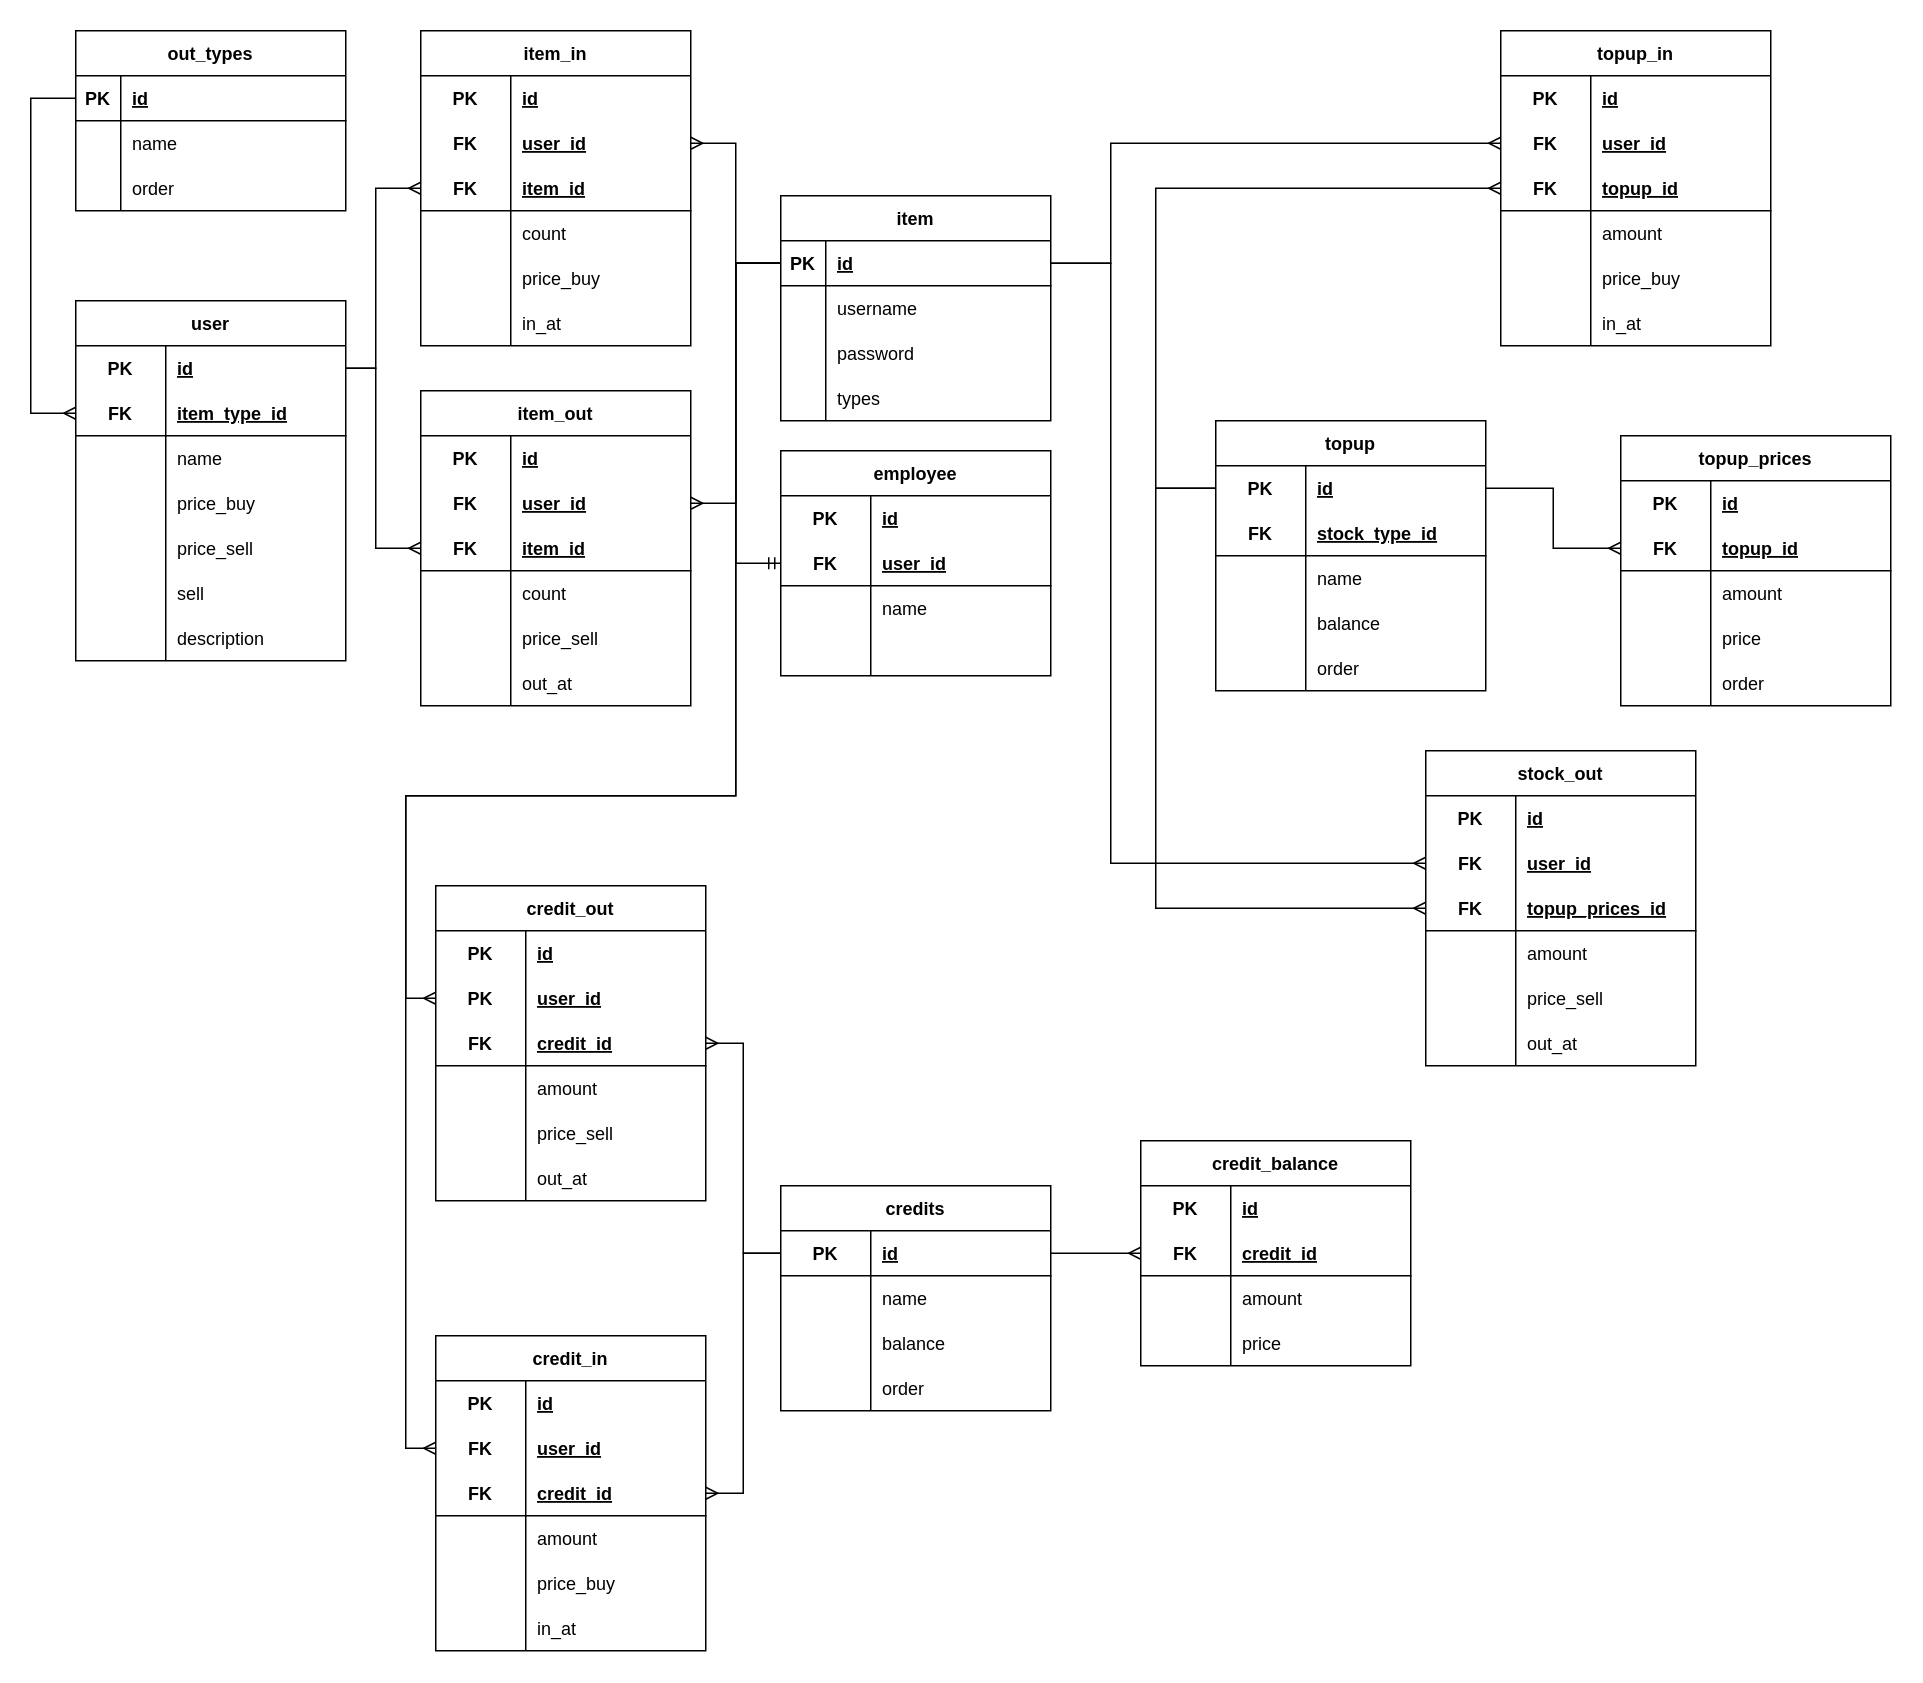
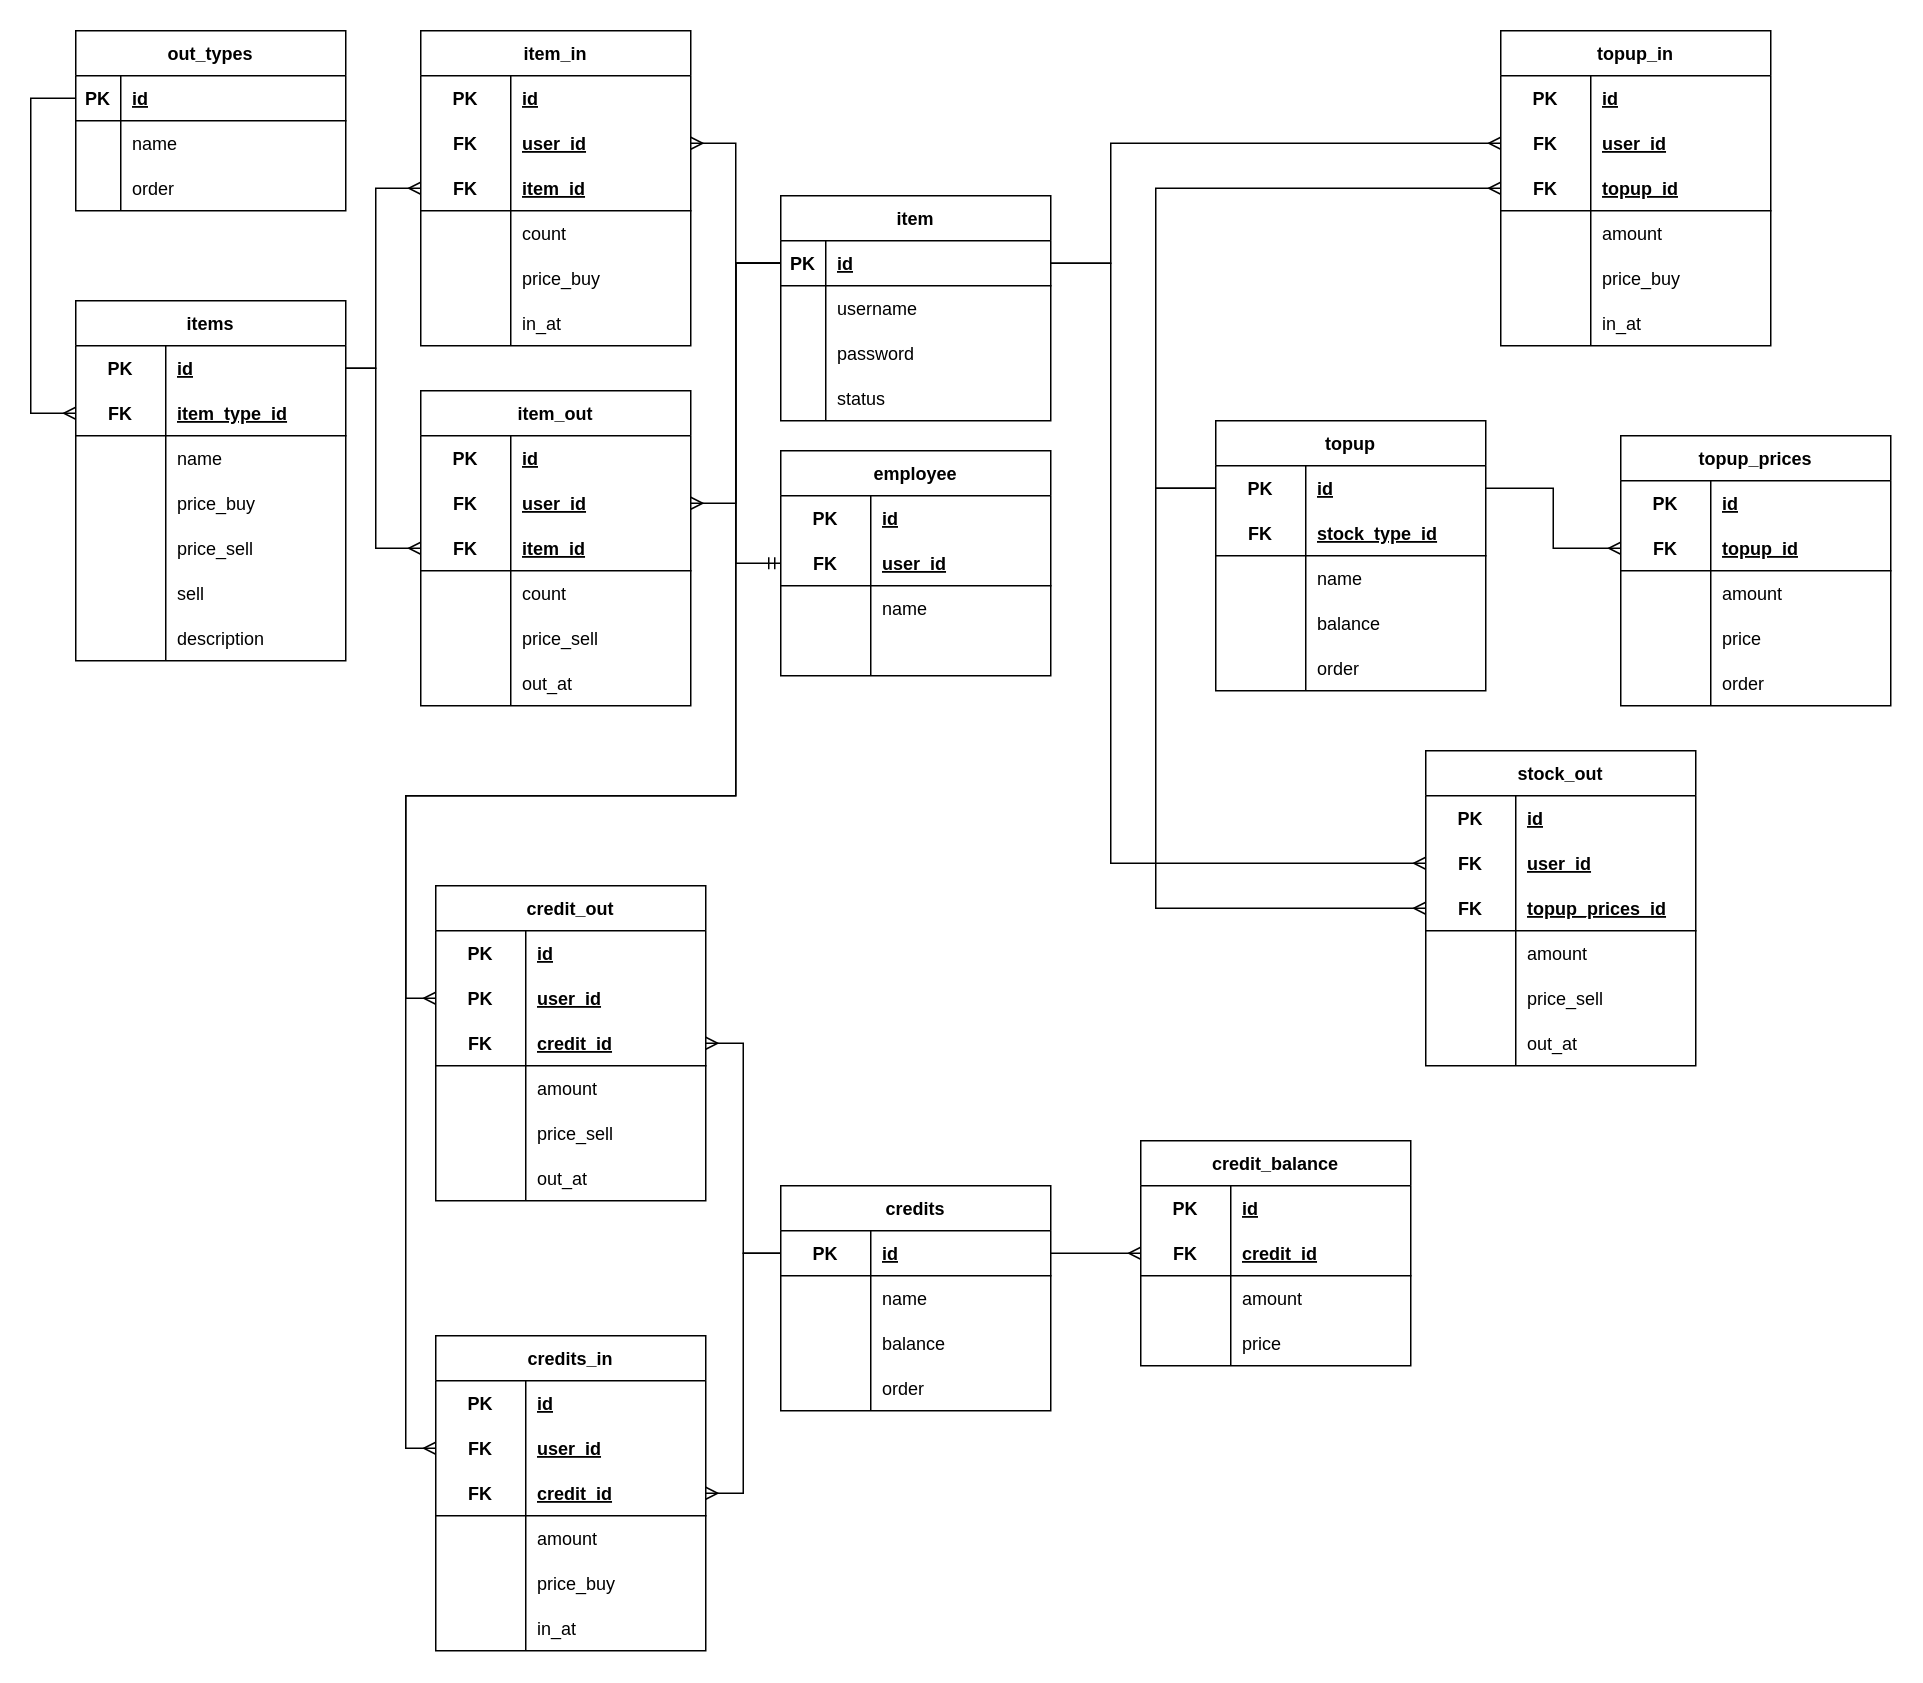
- <mxCell id="2" value="user" style="shape=table;startSize=30;container=1;collapsible=1;childLayout=tableLayout;fixedRows=1;rowLines=0;fontStyle=1;align=center;resizeLast=1;" parent="1" vertex="1"><mxGeometry x="50" y="200" width="180" height="240" as="geometry" /></mxCell>
+ <mxCell id="2" value="items" style="shape=table;startSize=30;container=1;collapsible=1;childLayout=tableLayout;fixedRows=1;rowLines=0;fontStyle=1;align=center;resizeLast=1;" parent="1" vertex="1"><mxGeometry x="50" y="200" width="180" height="240" as="geometry" /></mxCell>
- <mxCell id="36" value="types" style="shape=partialRectangle;connectable=0;fillColor=none;top=0;left=0;bottom=0;right=0;align=left;spacingLeft=6;overflow=hidden;" parent="34" vertex="1"><mxGeometry x="30" width="150" height="30" as="geometry"><mxRectangle width="150" height="30" as="alternateBounds" /></mxGeometry></mxCell>
+ <mxCell id="36" value="status" style="shape=partialRectangle;connectable=0;fillColor=none;top=0;left=0;bottom=0;right=0;align=left;spacingLeft=6;overflow=hidden;" parent="34" vertex="1"><mxGeometry x="30" width="150" height="30" as="geometry"><mxRectangle width="150" height="30" as="alternateBounds" /></mxGeometry></mxCell>
- <mxCell id="202" value="credit_in" style="shape=table;startSize=30;container=1;collapsible=1;childLayout=tableLayout;fixedRows=1;rowLines=0;fontStyle=1;align=center;resizeLast=1;" parent="1" vertex="1"><mxGeometry x="290" y="890" width="180" height="210" as="geometry" /></mxCell>
+ <mxCell id="202" value="credits_in" style="shape=table;startSize=30;container=1;collapsible=1;childLayout=tableLayout;fixedRows=1;rowLines=0;fontStyle=1;align=center;resizeLast=1;" parent="1" vertex="1"><mxGeometry x="290" y="890" width="180" height="210" as="geometry" /></mxCell>
